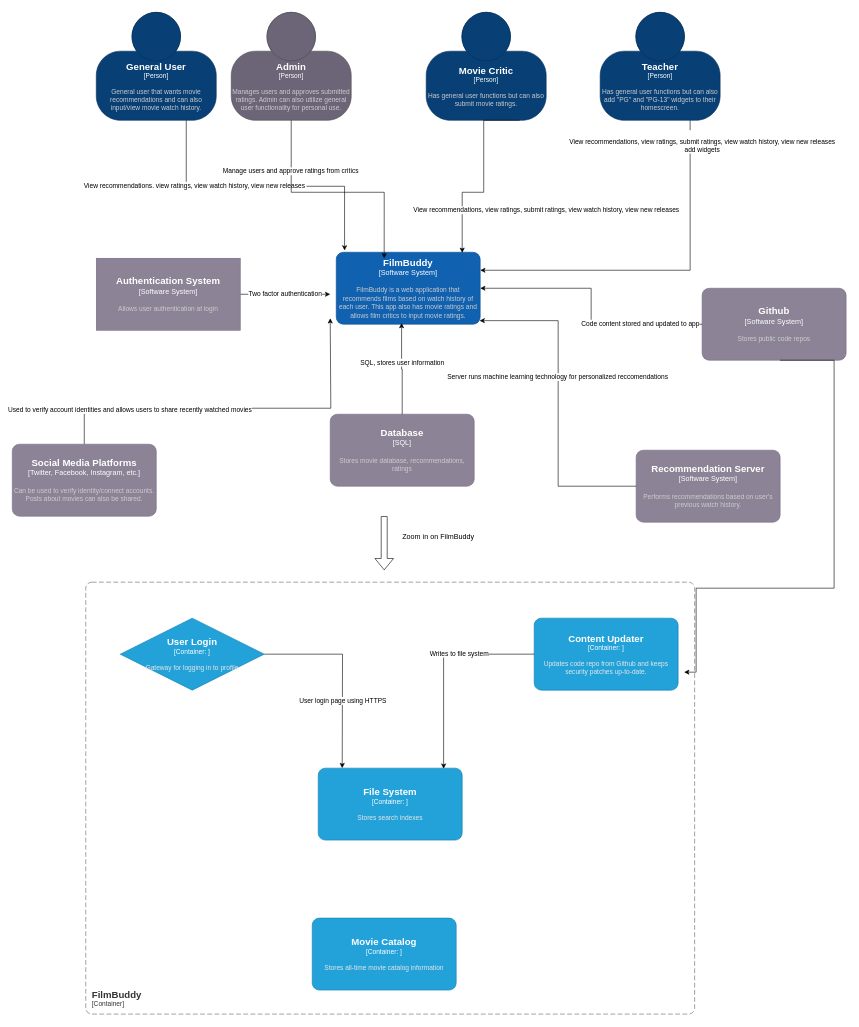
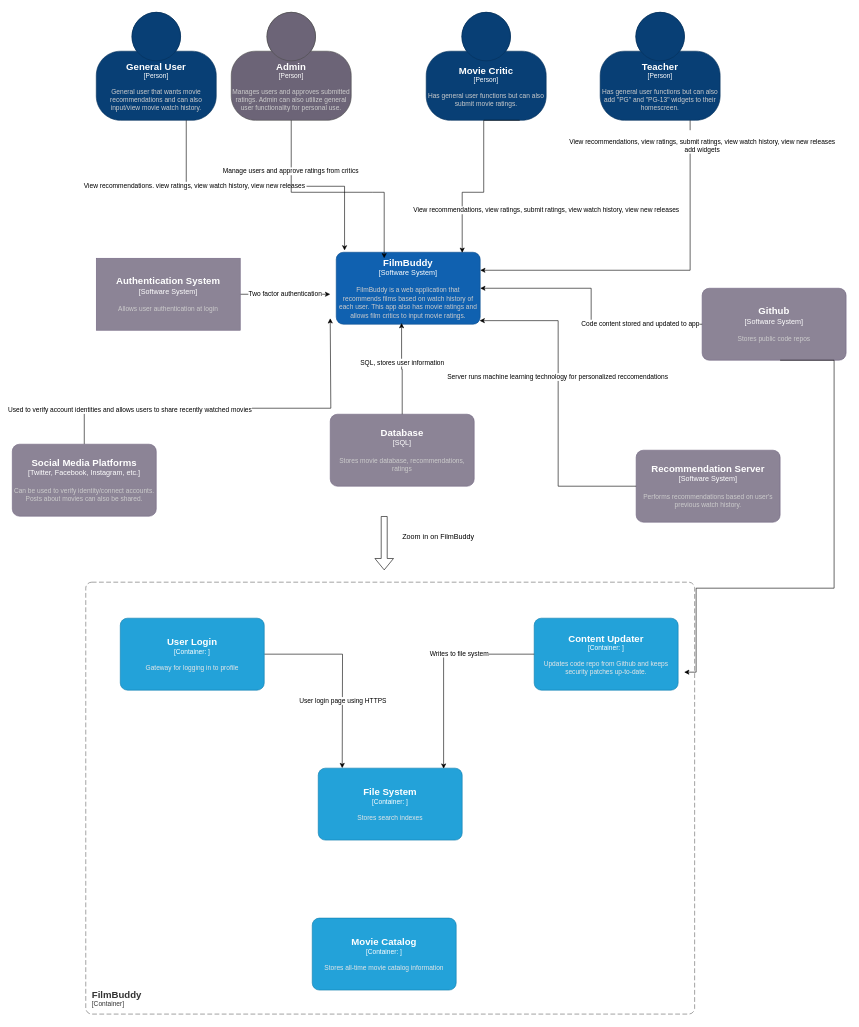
- <mxCell id="27" value="&lt;font style=&quot;font-size: 16px&quot;&gt;&lt;b&gt;User Login&lt;/b&gt;&lt;/font&gt;&lt;div&gt;[Container: ]&lt;/div&gt;&lt;br&gt;&lt;div&gt;&lt;font style=&quot;font-size: 11px&quot;&gt;&lt;font color=&quot;#E6E6E6&quot;&gt;Gateway for logging in to profile&lt;/font&gt;&lt;/div&gt;" style="rhombus;whiteSpace=wrap;html=1;fontSize=11;labelBackgroundColor=none;fillColor=#23A2D9;fontColor=#ffffff;align=center;arcSize=10;strokeColor=#0E7DAD;metaEdit=1;resizable=0;points=[[0.25,0,0],[0.5,0,0],[0.75,0,0],[1,0.25,0],[1,0.5,0],[1,0.75,0],[0.75,1,0],[0.5,1,0],[0.25,1,0],[0,0.75,0],[0,0.5,0],[0,0.25,0]];" vertex="1" parent="1"><mxGeometry x="200" y="1030" width="240" height="120" as="geometry" /></mxCell>
+ <mxCell id="27" value="&lt;font style=&quot;font-size: 16px&quot;&gt;&lt;b&gt;User Login&lt;/b&gt;&lt;/font&gt;&lt;div&gt;[Container: ]&lt;/div&gt;&lt;br&gt;&lt;div&gt;&lt;font style=&quot;font-size: 11px&quot;&gt;&lt;font color=&quot;#E6E6E6&quot;&gt;Gateway for logging in to profile&lt;/font&gt;&lt;/div&gt;" style="rounded=1;whiteSpace=wrap;html=1;fontSize=11;labelBackgroundColor=none;fillColor=#23A2D9;fontColor=#ffffff;align=center;arcSize=10;strokeColor=#0E7DAD;metaEdit=1;resizable=0;points=[[0.25,0,0],[0.5,0,0],[0.75,0,0],[1,0.25,0],[1,0.5,0],[1,0.75,0],[0.75,1,0],[0.5,1,0],[0.25,1,0],[0,0.75,0],[0,0.5,0],[0,0.25,0]];" vertex="1" parent="1"><mxGeometry x="200" y="1030" width="240" height="120" as="geometry" /></mxCell>
